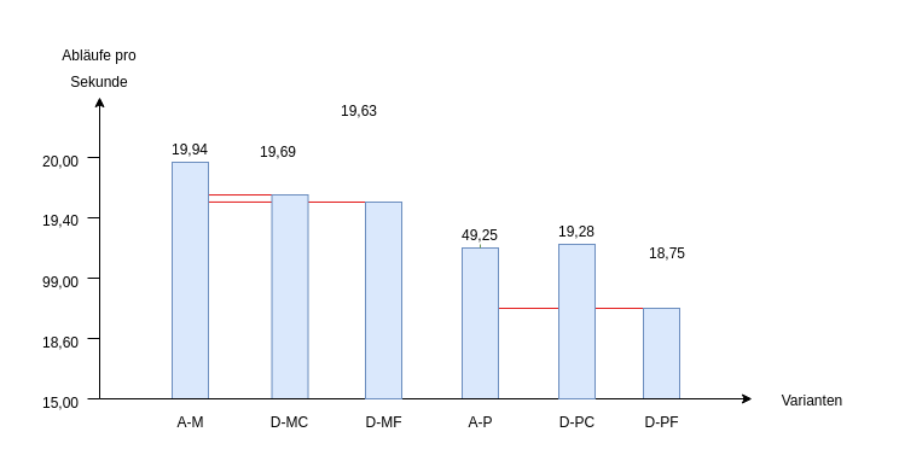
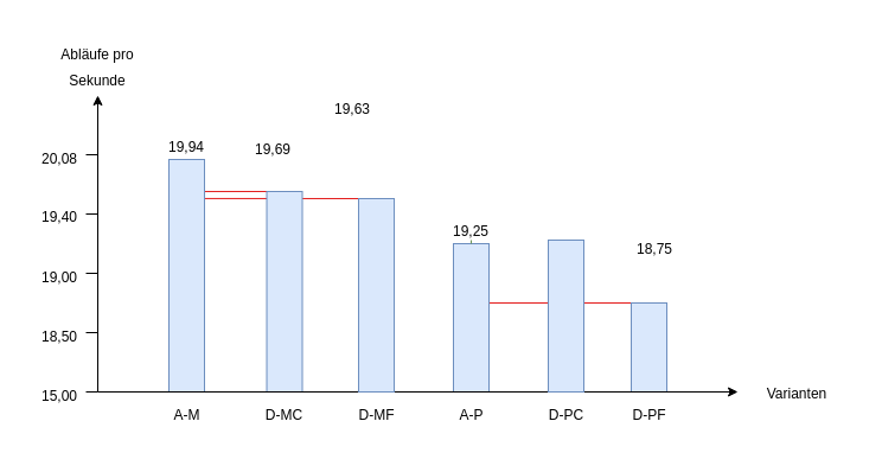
- <mxCell id="7" value="20,00" style="text;html=1;strokeColor=none;fillColor=none;align=center;verticalAlign=middle;whiteSpace=wrap;rounded=0;" parent="1" vertex="1"><mxGeometry x="20" y="124" width="60" height="20" as="geometry" /></mxCell>
+ <mxCell id="7" value="20,08" style="text;html=1;strokeColor=none;fillColor=none;align=center;verticalAlign=middle;whiteSpace=wrap;rounded=0;" parent="1" vertex="1"><mxGeometry x="20" y="124" width="60" height="20" as="geometry" /></mxCell>
- <mxCell id="34" value="19,28" style="text;html=1;strokeColor=none;fillColor=none;align=center;verticalAlign=middle;whiteSpace=wrap;rounded=0;" parent="1" vertex="1"><mxGeometry x="447.01" y="182" width="60" height="20" as="geometry" /></mxCell>
- <mxCell id="35" value="49,25" style="text;html=1;strokeColor=none;fillColor=none;align=center;verticalAlign=middle;whiteSpace=wrap;rounded=0;" parent="1" vertex="1"><mxGeometry x="367" y="185" width="60" height="20" as="geometry" /></mxCell>
+ <mxCell id="35" value="19,25" style="text;html=1;strokeColor=none;fillColor=none;align=center;verticalAlign=middle;whiteSpace=wrap;rounded=0;" parent="1" vertex="1"><mxGeometry x="367" y="185" width="60" height="20" as="geometry" /></mxCell>
- <mxCell id="5" value="99,00" style="text;html=1;strokeColor=none;fillColor=none;align=center;verticalAlign=middle;whiteSpace=wrap;rounded=0;" parent="1" vertex="1"><mxGeometry x="20" y="224" width="60" height="20" as="geometry" /></mxCell>
+ <mxCell id="5" value="19,00" style="text;html=1;strokeColor=none;fillColor=none;align=center;verticalAlign=middle;whiteSpace=wrap;rounded=0;" parent="1" vertex="1"><mxGeometry x="20" y="224" width="60" height="20" as="geometry" /></mxCell>
- <mxCell id="4" value="18,60" style="text;html=1;strokeColor=none;fillColor=none;align=center;verticalAlign=middle;whiteSpace=wrap;rounded=0;" parent="1" vertex="1"><mxGeometry x="20" y="274" width="60" height="20" as="geometry" /></mxCell>
+ <mxCell id="4" value="18,50" style="text;html=1;strokeColor=none;fillColor=none;align=center;verticalAlign=middle;whiteSpace=wrap;rounded=0;" parent="1" vertex="1"><mxGeometry x="20" y="274" width="60" height="20" as="geometry" /></mxCell>
